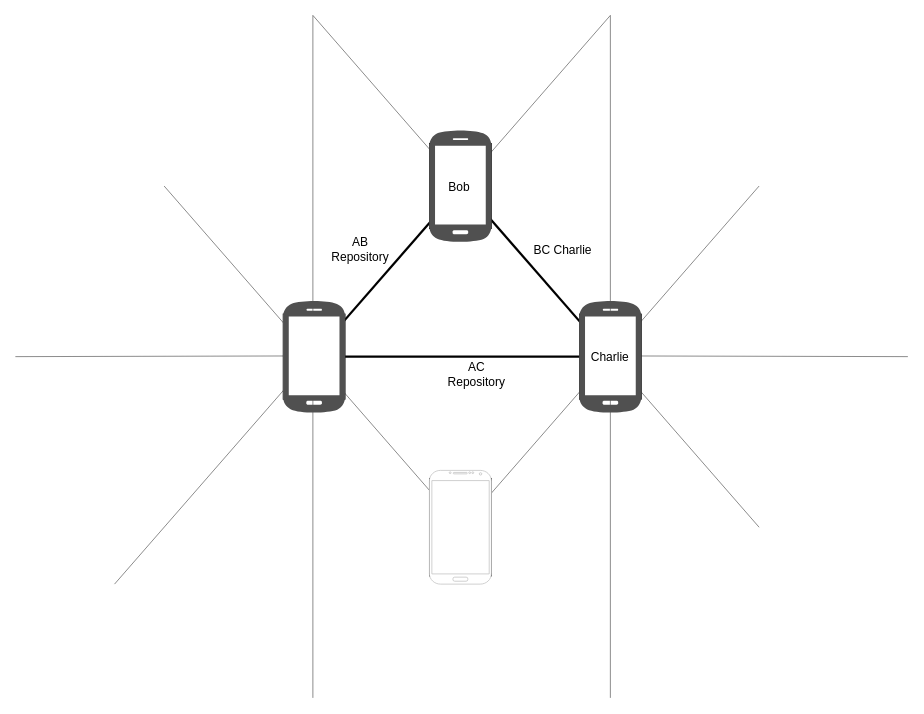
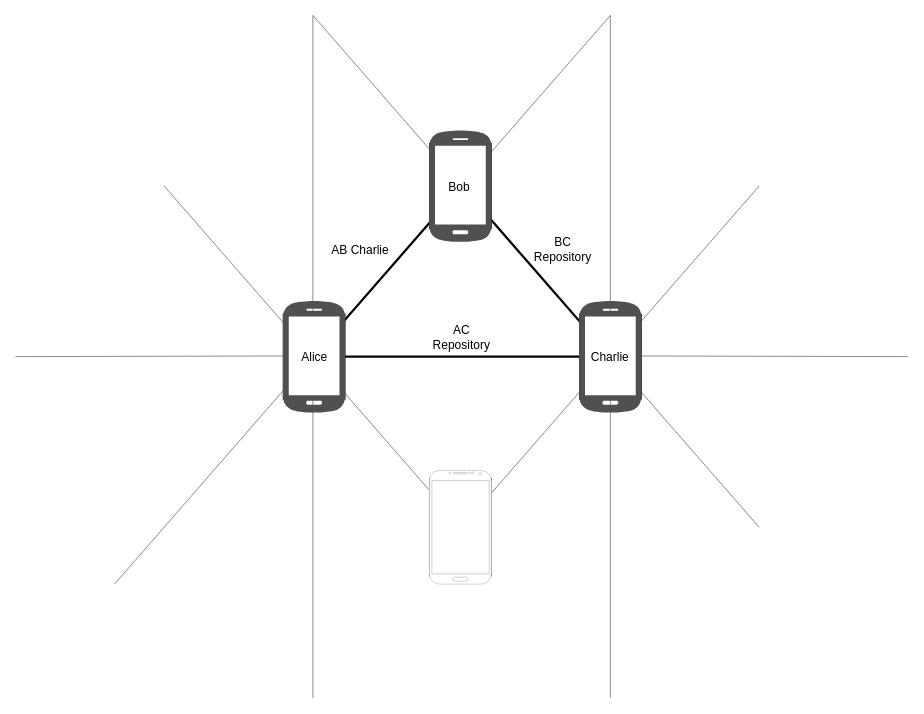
- <mxCell id="35" value="AB Repository" style="text;strokeColor=none;align=center;fillColor=none;html=1;verticalAlign=middle;whiteSpace=wrap;rounded=0;fontSize=16;" vertex="1" parent="2"><mxGeometry x="420" y="290" width="80.36" height="43.33" as="geometry" /></mxCell>
+ <mxCell id="35" value="AB Charlie" style="text;strokeColor=none;align=center;fillColor=none;html=1;verticalAlign=middle;whiteSpace=wrap;rounded=0;fontSize=16;" vertex="1" parent="2"><mxGeometry x="420" y="290" width="80.36" height="43.33" as="geometry" /></mxCell>
- <mxCell id="36" value="BC Charlie" style="text;strokeColor=none;align=center;fillColor=none;html=1;verticalAlign=middle;whiteSpace=wrap;rounded=0;fontSize=16;" vertex="1" parent="2"><mxGeometry x="690" y="290" width="80.36" height="43.33" as="geometry" /></mxCell>
+ <mxCell id="36" value="BC Repository" style="text;strokeColor=none;align=center;fillColor=none;html=1;verticalAlign=middle;whiteSpace=wrap;rounded=0;fontSize=16;" vertex="1" parent="2"><mxGeometry x="690" y="290" width="80.36" height="43.33" as="geometry" /></mxCell>
+ <mxCell id="23" value="Alice" style="text;strokeColor=none;align=center;fillColor=none;html=1;verticalAlign=middle;whiteSpace=wrap;rounded=0;fontSize=16;" vertex="1" parent="20"><mxGeometry x="2.28" y="54.163" width="80.36" height="43.33" as="geometry" /></mxCell>
- <mxCell id="37" value="AC Repository" style="text;strokeColor=none;align=center;fillColor=none;html=1;verticalAlign=middle;whiteSpace=wrap;rounded=0;fontSize=16;" vertex="1" parent="2"><mxGeometry x="574.82" y="457" width="80.36" height="43.33" as="geometry" /></mxCell>
+ <mxCell id="37" value="AC Repository" style="text;strokeColor=none;align=center;fillColor=none;html=1;verticalAlign=middle;whiteSpace=wrap;rounded=0;fontSize=16;" vertex="1" parent="2"><mxGeometry x="554.82" y="407" width="80.36" height="43.33" as="geometry" /></mxCell>
